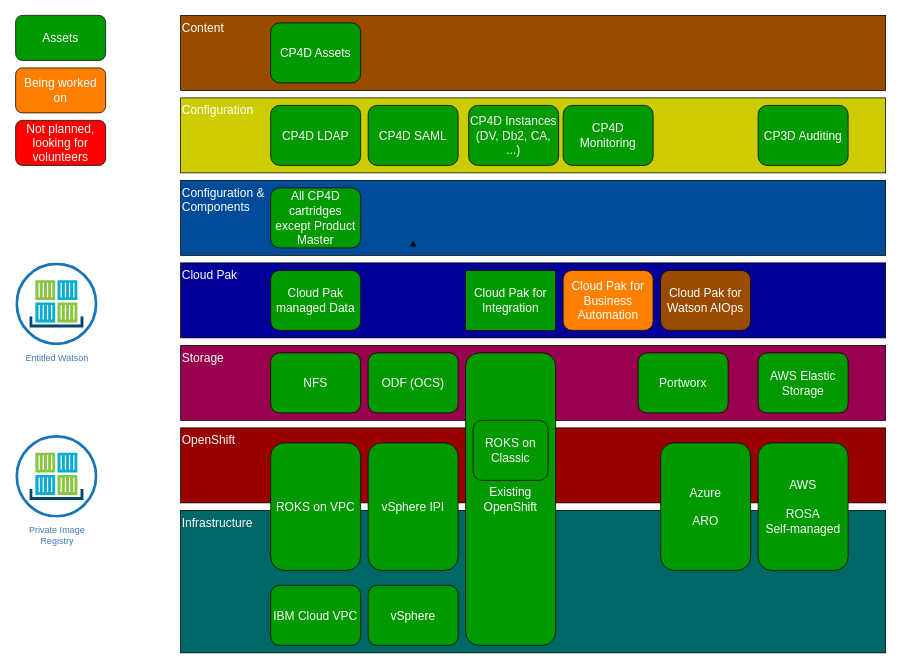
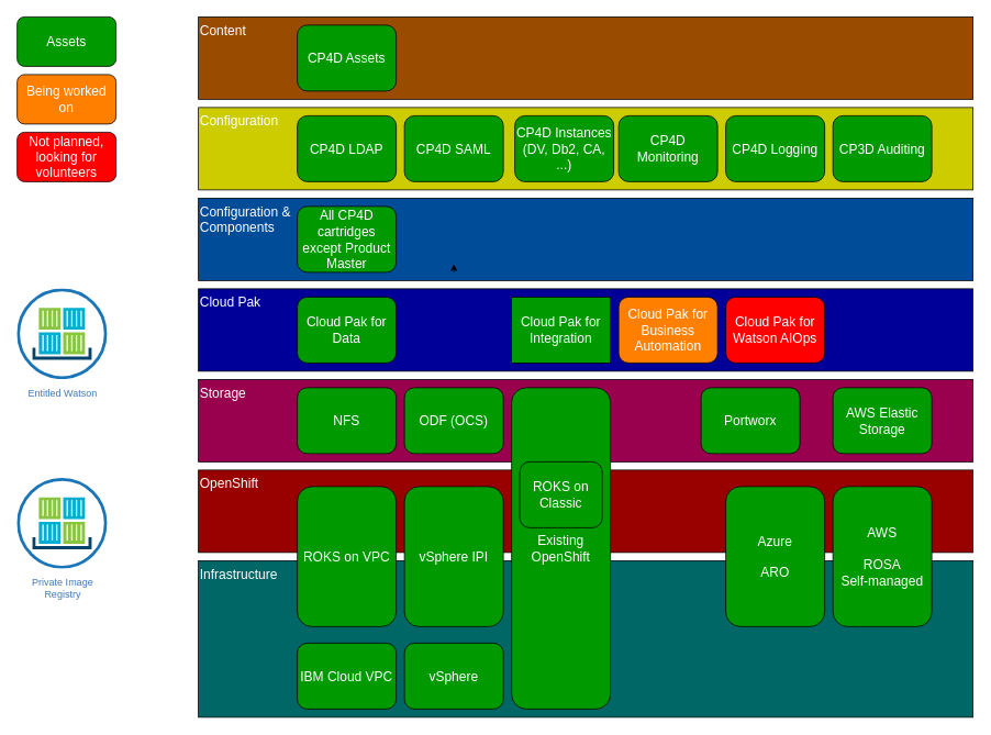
+ <mxCell id="43" value="CP4D Logging" style="rounded=1;whiteSpace=wrap;html=1;fontSize=16;fontColor=#FFFFFF;fillColor=#009900;align=center;verticalAlign=middle;" parent="38" vertex="1"><mxGeometry x="880" y="140" width="120" height="80" as="geometry" /></mxCell>
- <mxCell id="31" value="Cloud Pak managed Data" style="rounded=1;whiteSpace=wrap;html=1;fontSize=16;fontColor=#FFFFFF;fillColor=#009900;align=center;verticalAlign=middle;" parent="30" vertex="1"><mxGeometry x="360" y="360" width="120" height="80" as="geometry" /></mxCell>
+ <mxCell id="31" value="Cloud Pak for Data" style="rounded=1;whiteSpace=wrap;html=1;fontSize=16;fontColor=#FFFFFF;fillColor=#009900;align=center;verticalAlign=middle;" parent="30" vertex="1"><mxGeometry x="360" y="360" width="120" height="80" as="geometry" /></mxCell>
- <mxCell id="34" value="Cloud Pak for Watson AIOps" style="rounded=1;whiteSpace=wrap;html=1;fontSize=16;fontColor=#FFFFFF;fillColor=#994c00;align=center;verticalAlign=middle;" parent="30" vertex="1"><mxGeometry x="880" y="360" width="120" height="80" as="geometry" /></mxCell>
+ <mxCell id="34" value="Cloud Pak for Watson AIOps" style="rounded=1;whiteSpace=wrap;html=1;fontSize=16;fontColor=#FFFFFF;fillColor=#FF0000;align=center;verticalAlign=middle;" parent="30" vertex="1"><mxGeometry x="880" y="360" width="120" height="80" as="geometry" /></mxCell>
